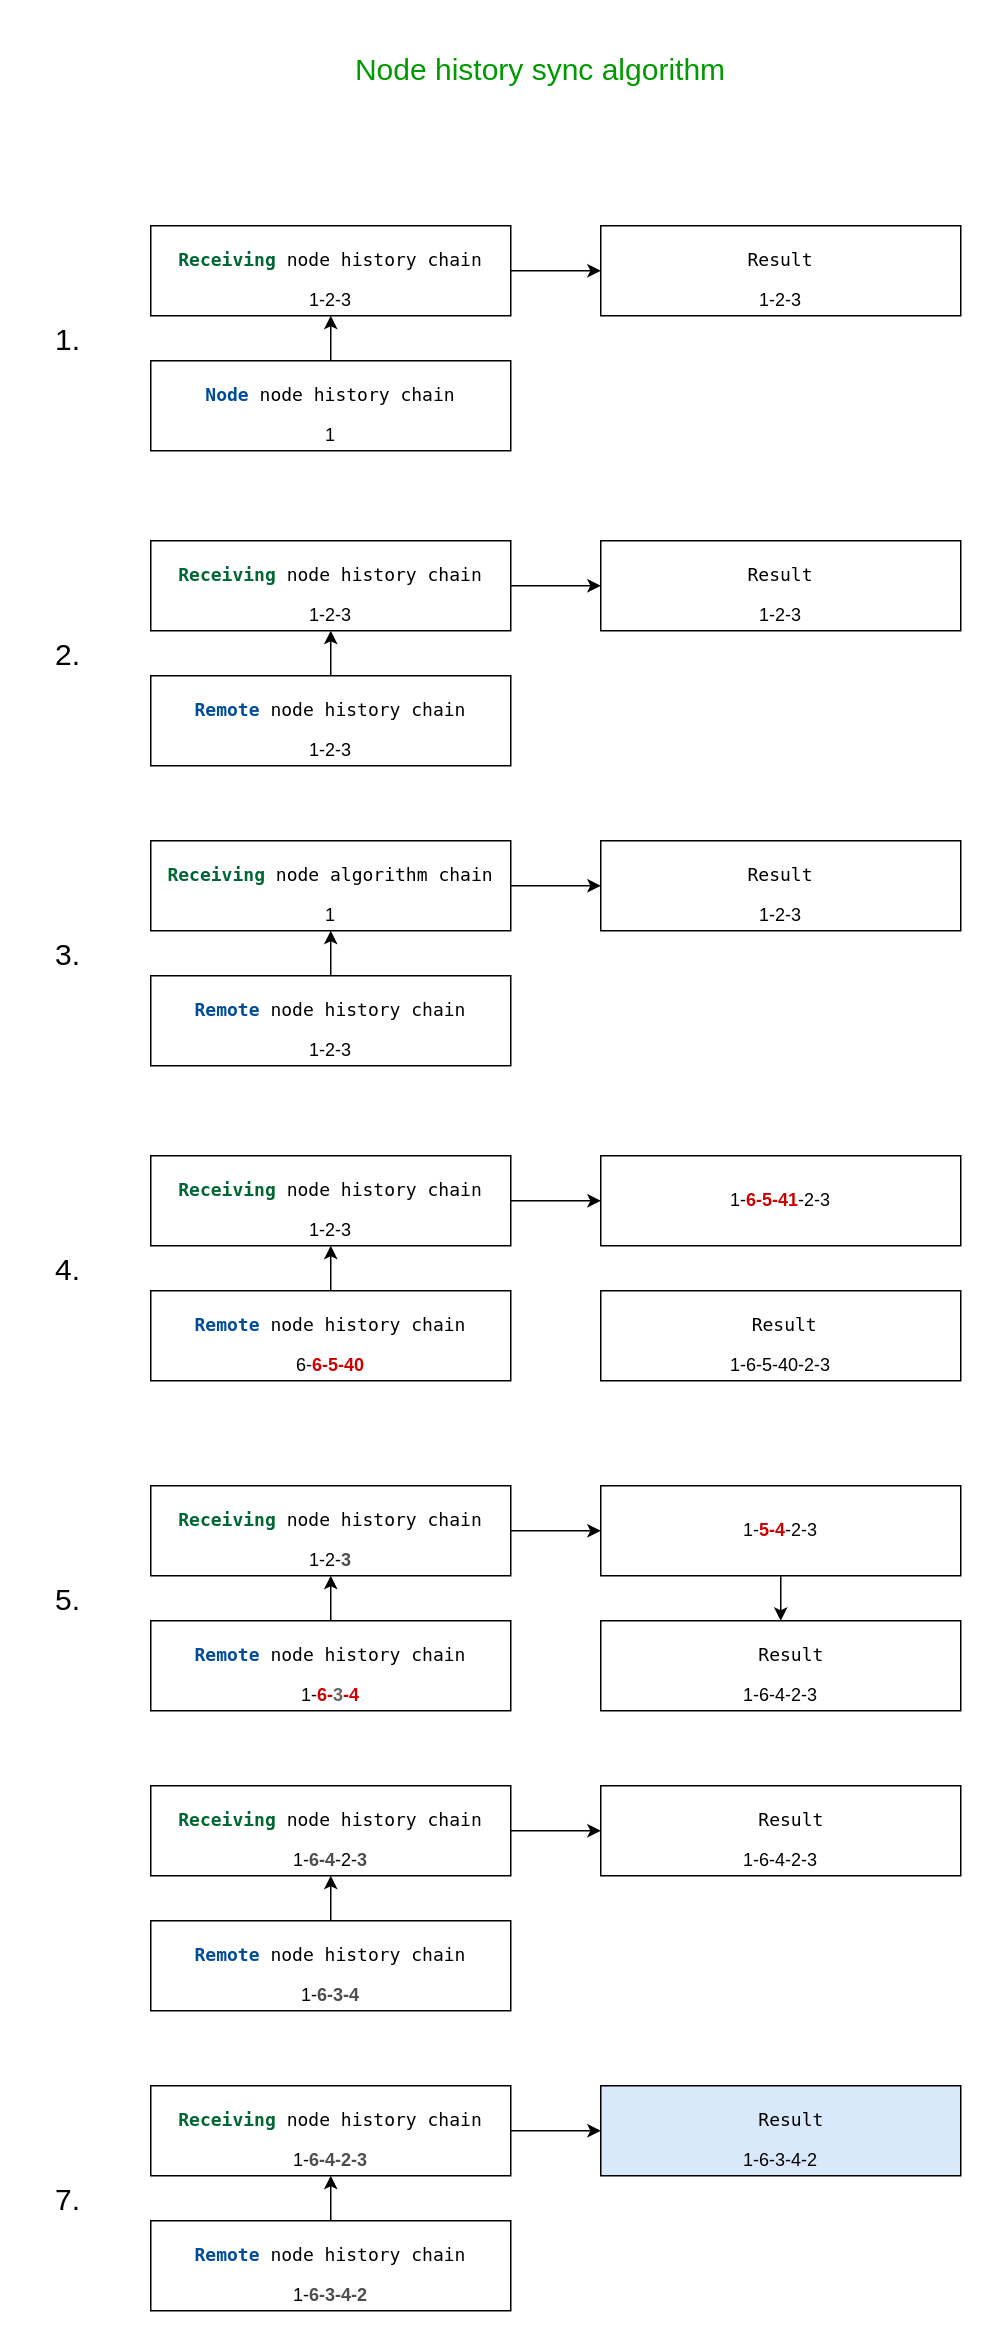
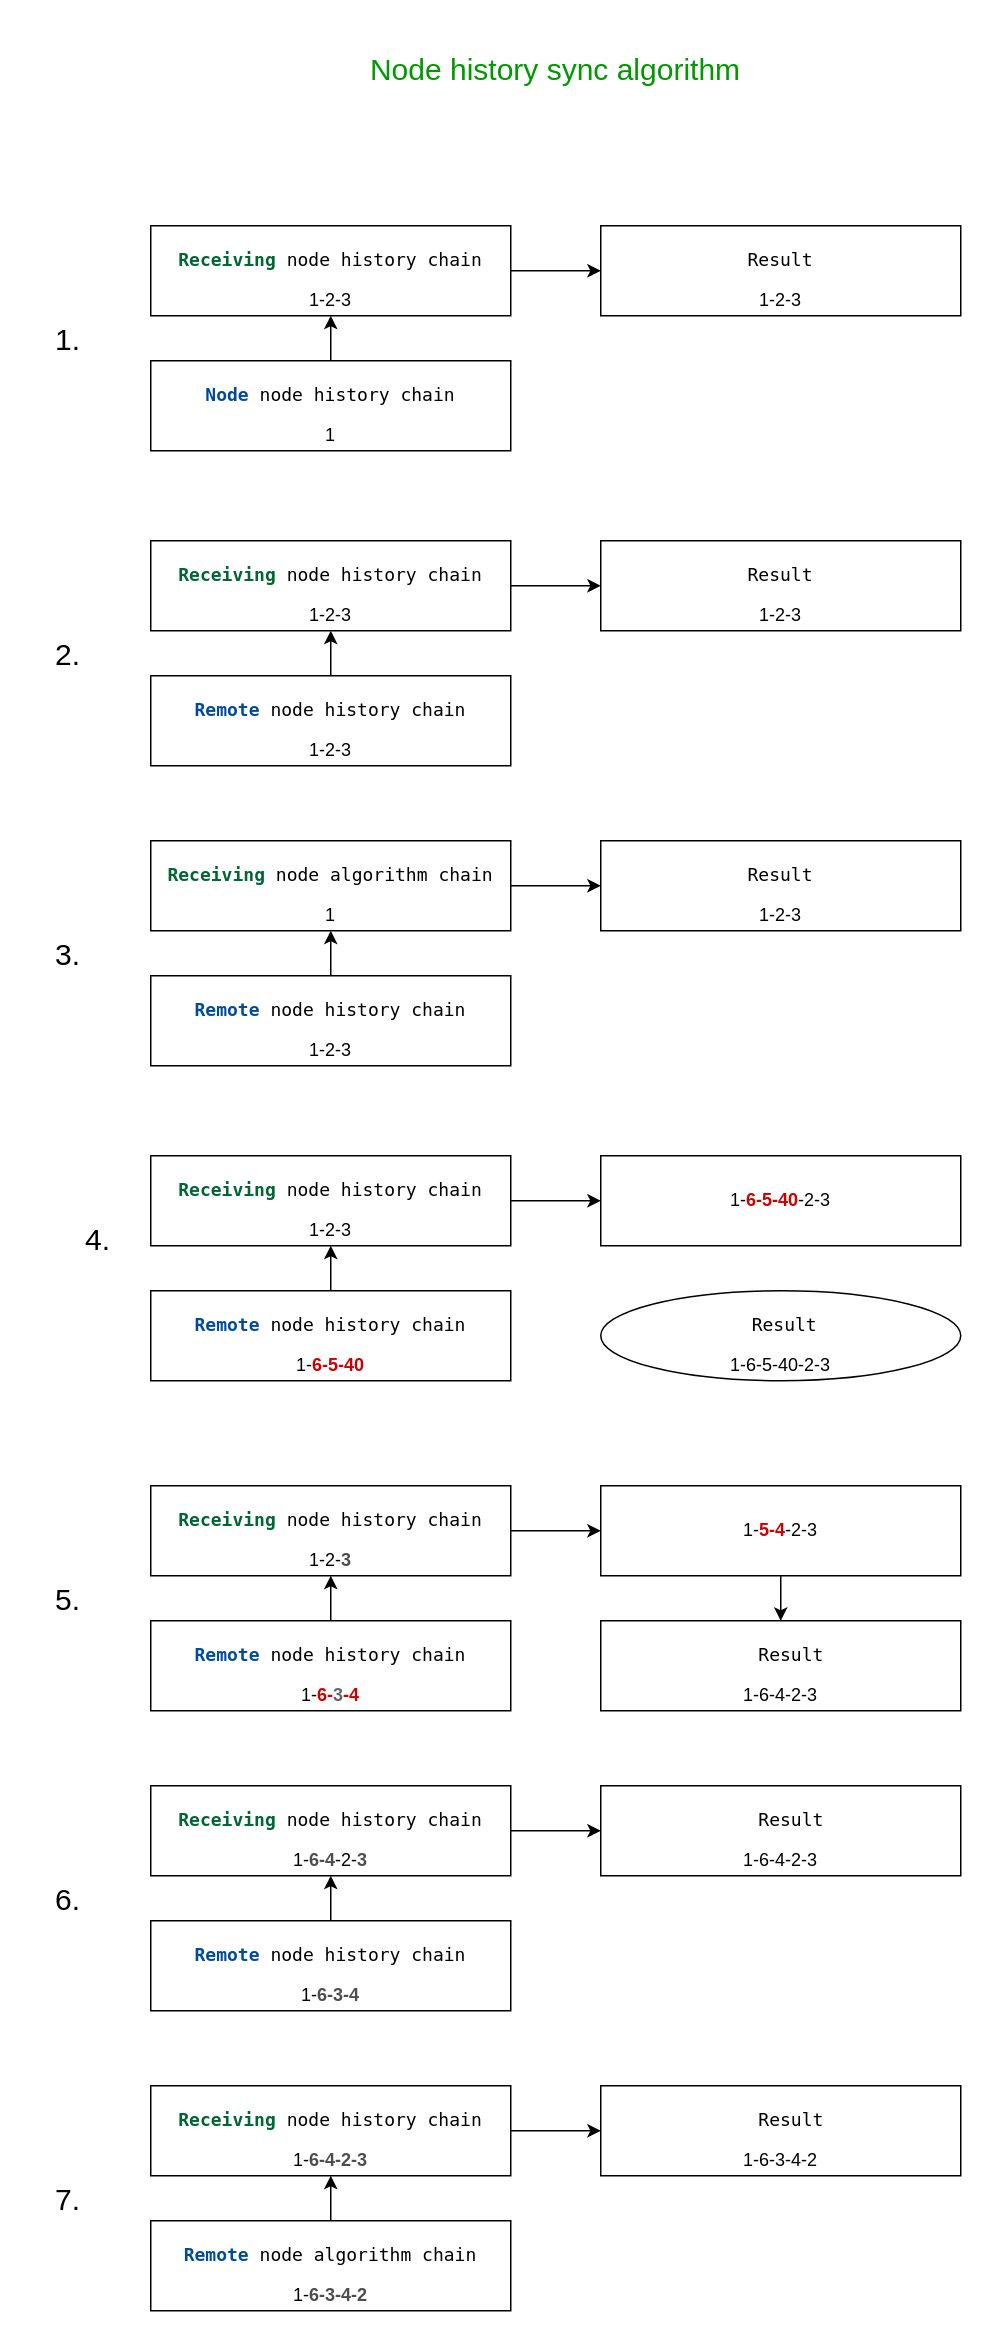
- <mxCell id="2" value="&lt;font style=&quot;font-size: 20px&quot; color=&quot;#009900&quot;&gt;Node history sync algorithm&lt;/font&gt;" style="text;html=1;strokeColor=none;fillColor=none;align=center;verticalAlign=middle;whiteSpace=wrap;rounded=0;" vertex="1" parent="1"><mxGeometry x="170" y="20" width="380" height="50" as="geometry" /></mxCell>
+ <mxCell id="2" value="&lt;font style=&quot;font-size: 20px&quot; color=&quot;#009900&quot;&gt;Node history sync algorithm&lt;/font&gt;" style="text;html=1;strokeColor=none;fillColor=none;align=center;verticalAlign=middle;whiteSpace=wrap;rounded=0;" vertex="1" parent="1"><mxGeometry x="180" y="20" width="380" height="50" as="geometry" /></mxCell>
- <mxCell id="25" value="1-&lt;b&gt;&lt;font color=&quot;#CC0000&quot;&gt;6-5-41&lt;/font&gt;&lt;/b&gt;-2-3" style="rounded=0;whiteSpace=wrap;html=1;" vertex="1" parent="1"><mxGeometry x="400" y="770" width="240" height="60" as="geometry" /></mxCell>
+ <mxCell id="25" value="1-&lt;b&gt;&lt;font color=&quot;#CC0000&quot;&gt;6-5-40&lt;/font&gt;&lt;/b&gt;-2-3" style="rounded=0;whiteSpace=wrap;html=1;" vertex="1" parent="1"><mxGeometry x="400" y="770" width="240" height="60" as="geometry" /></mxCell>
- <mxCell id="26" value="&lt;font style=&quot;font-size: 20px&quot;&gt;4.&lt;/font&gt;" style="text;html=1;strokeColor=none;fillColor=none;align=center;verticalAlign=middle;whiteSpace=wrap;rounded=0;" vertex="1" parent="1"><mxGeometry x="20" y="830" width="50" height="30" as="geometry" /></mxCell>
+ <mxCell id="26" value="&lt;font style=&quot;font-size: 20px&quot;&gt;4.&lt;/font&gt;" style="text;html=1;strokeColor=none;fillColor=none;align=center;verticalAlign=middle;whiteSpace=wrap;rounded=0;" vertex="1" parent="1"><mxGeometry x="40" y="810" width="50" height="30" as="geometry" /></mxCell>
- <mxCell id="24" value="&lt;div&gt;&lt;pre class=&quot;tw-data-text tw-text-large XcVN5d tw-ta&quot; id=&quot;tw-target-text&quot; style=&quot;text-align: left&quot; dir=&quot;ltr&quot;&gt;&lt;span class=&quot;Y2IQFc&quot; lang=&quot;en&quot;&gt;&lt;b&gt;&lt;font color=&quot;#004C99&quot;&gt;Remote&lt;/font&gt;&lt;/b&gt; node history chain&lt;/span&gt;&lt;/pre&gt;&lt;/div&gt;&lt;div&gt;6-&lt;b&gt;&lt;font color=&quot;#CC0000&quot;&gt;6-5-40&lt;/font&gt;&lt;/b&gt;&lt;/div&gt;" style="rounded=0;whiteSpace=wrap;html=1;" vertex="1" parent="1"><mxGeometry x="100" y="860" width="240" height="60" as="geometry" /></mxCell>
+ <mxCell id="24" value="&lt;div&gt;&lt;pre class=&quot;tw-data-text tw-text-large XcVN5d tw-ta&quot; id=&quot;tw-target-text&quot; style=&quot;text-align: left&quot; dir=&quot;ltr&quot;&gt;&lt;span class=&quot;Y2IQFc&quot; lang=&quot;en&quot;&gt;&lt;b&gt;&lt;font color=&quot;#004C99&quot;&gt;Remote&lt;/font&gt;&lt;/b&gt; node history chain&lt;/span&gt;&lt;/pre&gt;&lt;/div&gt;&lt;div&gt;1-&lt;b&gt;&lt;font color=&quot;#CC0000&quot;&gt;6-5-40&lt;/font&gt;&lt;/b&gt;&lt;/div&gt;" style="rounded=0;whiteSpace=wrap;html=1;" vertex="1" parent="1"><mxGeometry x="100" y="860" width="240" height="60" as="geometry" /></mxCell>
- <mxCell id="27" value="&lt;div&gt;&lt;pre class=&quot;tw-data-text tw-text-large XcVN5d tw-ta&quot; id=&quot;tw-target-text&quot; style=&quot;text-align: left&quot; dir=&quot;ltr&quot;&gt;&lt;span class=&quot;Y2IQFc&quot; lang=&quot;en&quot;&gt;  Result&lt;/span&gt;&lt;/pre&gt;&lt;/div&gt;&lt;div&gt;1-6-5-40-2-3&lt;/div&gt;" style="rounded=0;whiteSpace=wrap;html=1;" vertex="1" parent="1"><mxGeometry x="400" y="860" width="240" height="60" as="geometry" /></mxCell>
+ <mxCell id="27" value="&lt;div&gt;&lt;pre class=&quot;tw-data-text tw-text-large XcVN5d tw-ta&quot; id=&quot;tw-target-text&quot; style=&quot;text-align: left&quot; dir=&quot;ltr&quot;&gt;&lt;span class=&quot;Y2IQFc&quot; lang=&quot;en&quot;&gt;  Result&lt;/span&gt;&lt;/pre&gt;&lt;/div&gt;&lt;div&gt;1-6-5-40-2-3&lt;/div&gt;" style="ellipse;whiteSpace=wrap;html=1;" vertex="1" parent="1"><mxGeometry x="400" y="860" width="240" height="60" as="geometry" /></mxCell>
+ <mxCell id="40" value="&lt;font style=&quot;font-size: 20px&quot;&gt;6.&lt;/font&gt;" style="text;html=1;strokeColor=none;fillColor=none;align=center;verticalAlign=middle;whiteSpace=wrap;rounded=0;" vertex="1" parent="1"><mxGeometry x="20" y="1250" width="50" height="30" as="geometry" /></mxCell>
- <mxCell id="47" value="&lt;div&gt;&lt;pre class=&quot;tw-data-text tw-text-large XcVN5d tw-ta&quot; id=&quot;tw-target-text&quot; style=&quot;text-align: left&quot; dir=&quot;ltr&quot;&gt;&lt;span class=&quot;Y2IQFc&quot; lang=&quot;en&quot;&gt;  Result&lt;/span&gt;&lt;/pre&gt;&lt;/div&gt;&lt;div&gt;1-6-3-4-2&lt;/div&gt;" style="rounded=0;whiteSpace=wrap;html=1;fillColor=#dae8fc;" vertex="1" parent="1"><mxGeometry x="400" y="1390" width="240" height="60" as="geometry" /></mxCell>
+ <mxCell id="47" value="&lt;div&gt;&lt;pre class=&quot;tw-data-text tw-text-large XcVN5d tw-ta&quot; id=&quot;tw-target-text&quot; style=&quot;text-align: left&quot; dir=&quot;ltr&quot;&gt;&lt;span class=&quot;Y2IQFc&quot; lang=&quot;en&quot;&gt;  Result&lt;/span&gt;&lt;/pre&gt;&lt;/div&gt;&lt;div&gt;1-6-3-4-2&lt;/div&gt;" style="rounded=0;whiteSpace=wrap;html=1;" vertex="1" parent="1"><mxGeometry x="400" y="1390" width="240" height="60" as="geometry" /></mxCell>
- <mxCell id="45" value="&lt;div&gt;&lt;pre class=&quot;tw-data-text tw-text-large XcVN5d tw-ta&quot; id=&quot;tw-target-text&quot; style=&quot;text-align: left&quot; dir=&quot;ltr&quot;&gt;&lt;span class=&quot;Y2IQFc&quot; lang=&quot;en&quot;&gt;&lt;b&gt;&lt;font color=&quot;#004C99&quot;&gt;Remote&lt;/font&gt;&lt;/b&gt; node history chain&lt;/span&gt;&lt;/pre&gt;&lt;/div&gt;&lt;div&gt;1-&lt;b&gt;&lt;font color=&quot;#CC0000&quot;&gt;&lt;font color=&quot;#4D4D4D&quot;&gt;6-3-4-2&lt;/font&gt;&lt;/font&gt;&lt;/b&gt;&lt;/div&gt;" style="rounded=0;whiteSpace=wrap;html=1;" vertex="1" parent="1"><mxGeometry x="100" y="1480" width="240" height="60" as="geometry" /></mxCell>
+ <mxCell id="45" value="&lt;div&gt;&lt;pre class=&quot;tw-data-text tw-text-large XcVN5d tw-ta&quot; id=&quot;tw-target-text&quot; style=&quot;text-align: left&quot; dir=&quot;ltr&quot;&gt;&lt;span class=&quot;Y2IQFc&quot; lang=&quot;en&quot;&gt;&lt;b&gt;&lt;font color=&quot;#004C99&quot;&gt;Remote&lt;/font&gt;&lt;/b&gt; node algorithm chain&lt;/span&gt;&lt;/pre&gt;&lt;/div&gt;&lt;div&gt;1-&lt;b&gt;&lt;font color=&quot;#CC0000&quot;&gt;&lt;font color=&quot;#4D4D4D&quot;&gt;6-3-4-2&lt;/font&gt;&lt;/font&gt;&lt;/b&gt;&lt;/div&gt;" style="rounded=0;whiteSpace=wrap;html=1;" vertex="1" parent="1"><mxGeometry x="100" y="1480" width="240" height="60" as="geometry" /></mxCell>
